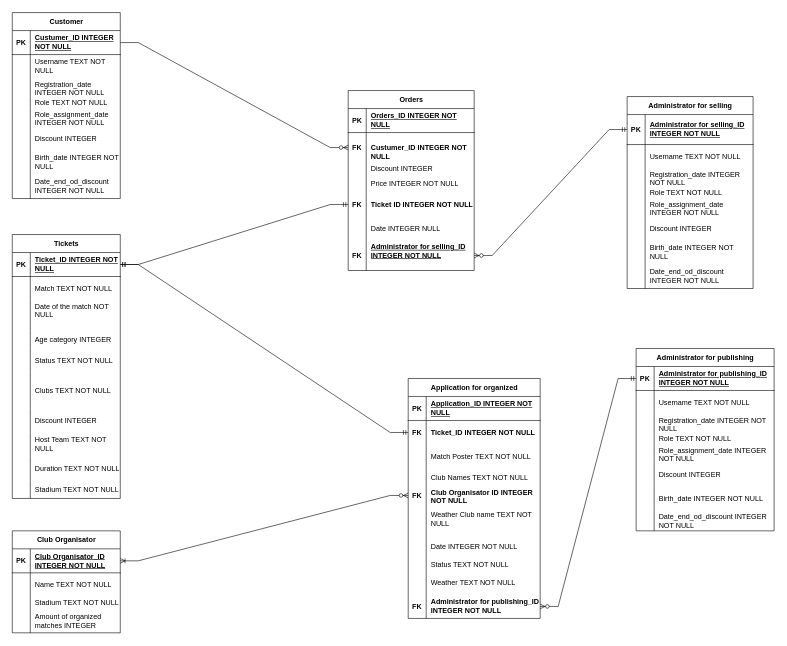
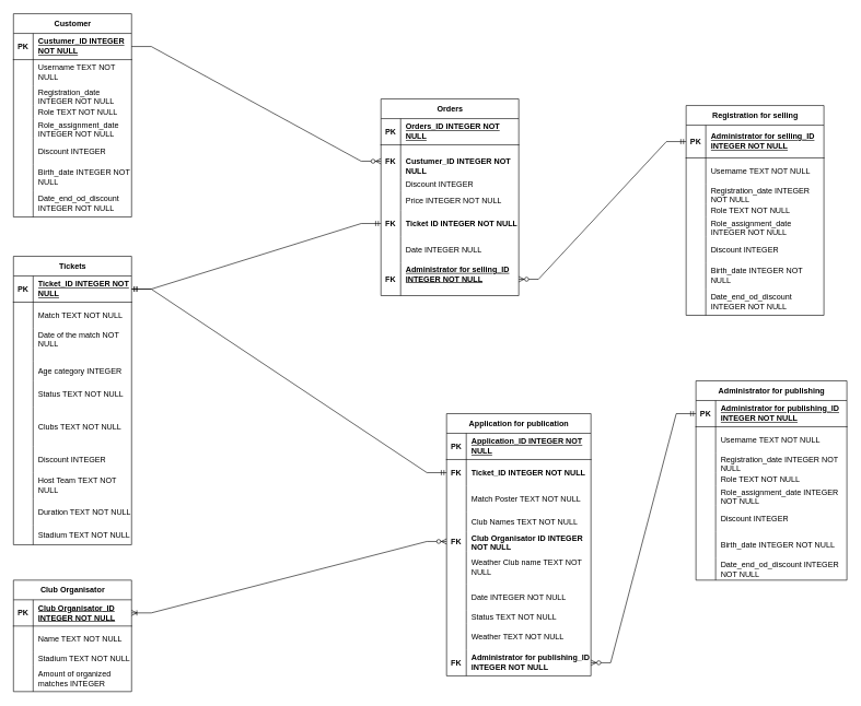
- <mxCell id="108" value="Administrator for selling" style="shape=table;startSize=30;container=1;collapsible=1;childLayout=tableLayout;fixedRows=1;rowLines=0;fontStyle=1;align=center;resizeLast=1;html=1;" parent="1" vertex="1"><mxGeometry x="1045" y="160" width="210" height="320" as="geometry"><mxRectangle x="920" y="60" width="80" height="30" as="alternateBounds" /></mxGeometry></mxCell>
+ <mxCell id="108" value="Registration for selling" style="shape=table;startSize=30;container=1;collapsible=1;childLayout=tableLayout;fixedRows=1;rowLines=0;fontStyle=1;align=center;resizeLast=1;html=1;" parent="1" vertex="1"><mxGeometry x="1045" y="160" width="210" height="320" as="geometry"><mxRectangle x="920" y="60" width="80" height="30" as="alternateBounds" /></mxGeometry></mxCell>
- <mxCell id="49" value="Application for organized" style="shape=table;startSize=30;container=1;collapsible=1;childLayout=tableLayout;fixedRows=1;rowLines=0;fontStyle=1;align=center;resizeLast=1;html=1;" parent="1" vertex="1"><mxGeometry x="680" y="630" width="220" height="400.0" as="geometry"><mxRectangle x="1380" y="520" width="180" height="30" as="alternateBounds" /></mxGeometry></mxCell>
+ <mxCell id="49" value="Application for publication" style="shape=table;startSize=30;container=1;collapsible=1;childLayout=tableLayout;fixedRows=1;rowLines=0;fontStyle=1;align=center;resizeLast=1;html=1;" parent="1" vertex="1"><mxGeometry x="680" y="630" width="220" height="400.0" as="geometry"><mxRectangle x="1380" y="520" width="180" height="30" as="alternateBounds" /></mxGeometry></mxCell>
